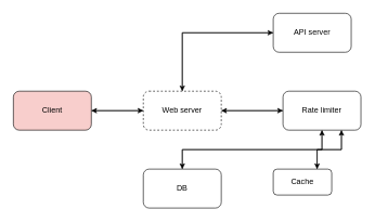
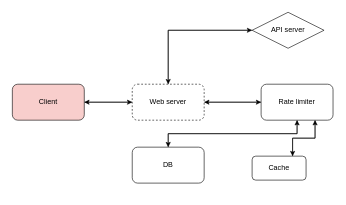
- <mxCell id="13" value="API server" style="rounded=1;whiteSpace=wrap;html=1;" parent="1" vertex="1"><mxGeometry x="420" y="20" width="120" height="60" as="geometry" /></mxCell>
+ <mxCell id="13" value="API server" style="rhombus;whiteSpace=wrap;html=1;" parent="1" vertex="1"><mxGeometry x="420" y="20" width="120" height="60" as="geometry" /></mxCell>
- <mxCell id="15" value="DB" style="rounded=1;whiteSpace=wrap;html=1;" parent="1" vertex="1"><mxGeometry x="220" y="260" width="120" height="60" as="geometry" /></mxCell>
+ <mxCell id="15" value="DB" style="rounded=1;whiteSpace=wrap;html=1;" parent="1" vertex="1"><mxGeometry x="220" y="245" width="120" height="60" as="geometry" /></mxCell>
